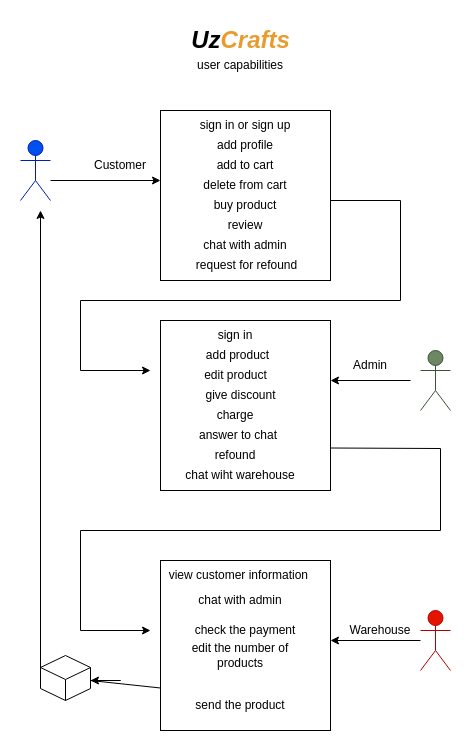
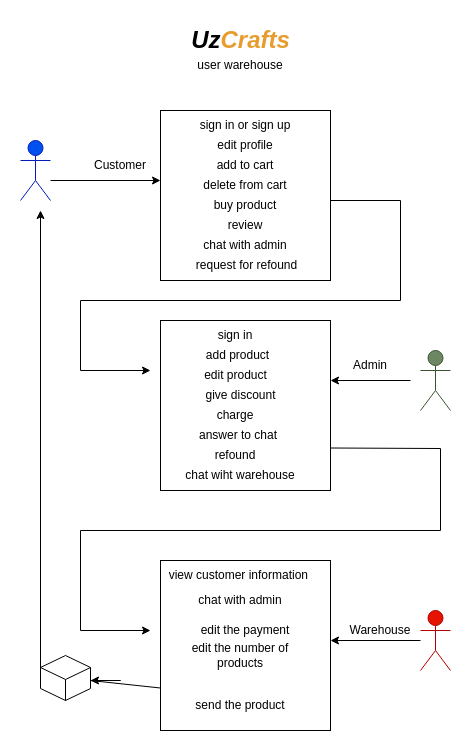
- <mxCell id="41" value="user capabilities" style="text;html=1;strokeColor=none;fillColor=none;align=center;verticalAlign=middle;whiteSpace=wrap;rounded=0;" parent="1" vertex="1"><mxGeometry x="165" y="50" width="150" height="30" as="geometry" /></mxCell>
+ <mxCell id="41" value="user warehouse" style="text;html=1;strokeColor=none;fillColor=none;align=center;verticalAlign=middle;whiteSpace=wrap;rounded=0;" parent="1" vertex="1"><mxGeometry x="165" y="50" width="150" height="30" as="geometry" /></mxCell>
- <mxCell id="6" value="add profile" style="text;html=1;strokeColor=none;fillColor=none;align=center;verticalAlign=middle;whiteSpace=wrap;rounded=0;" parent="1" vertex="1"><mxGeometry x="185" y="130" width="120" height="30" as="geometry" /></mxCell>
+ <mxCell id="6" value="edit profile" style="text;html=1;strokeColor=none;fillColor=none;align=center;verticalAlign=middle;whiteSpace=wrap;rounded=0;" parent="1" vertex="1"><mxGeometry x="185" y="130" width="120" height="30" as="geometry" /></mxCell>
- <mxCell id="34" value="check the payment" style="text;html=1;strokeColor=none;fillColor=none;align=center;verticalAlign=middle;whiteSpace=wrap;rounded=0;" parent="1" vertex="1"><mxGeometry x="190" y="615" width="110" height="30" as="geometry" /></mxCell>
+ <mxCell id="34" value="edit the payment" style="text;html=1;strokeColor=none;fillColor=none;align=center;verticalAlign=middle;whiteSpace=wrap;rounded=0;" parent="1" vertex="1"><mxGeometry x="190" y="615" width="110" height="30" as="geometry" /></mxCell>
